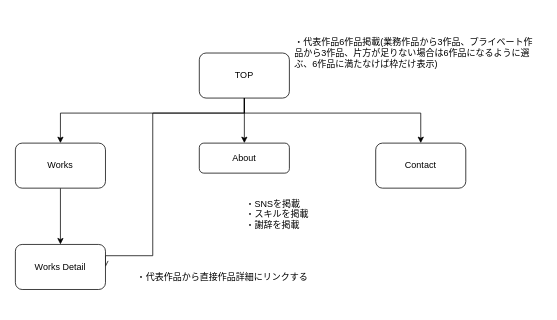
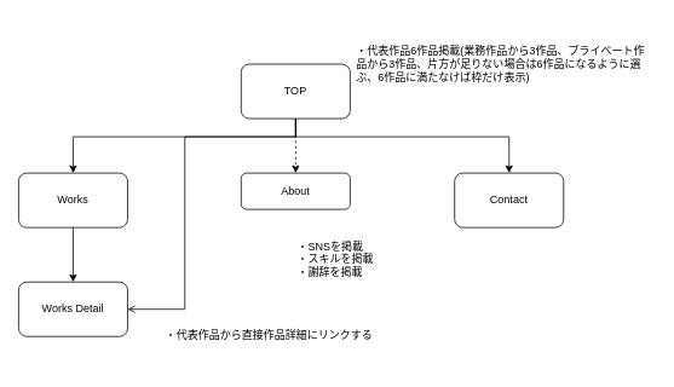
- <mxCell id="3" style="edgeStyle=orthogonalEdgeStyle;rounded=0;orthogonalLoop=1;jettySize=auto;html=1;entryX=0.5;entryY=0;entryDx=0;entryDy=0;" edge="1" parent="1" source="6" target="7"><mxGeometry relative="1" as="geometry" /></mxCell>
+ <mxCell id="3" style="edgeStyle=orthogonalEdgeStyle;rounded=0;orthogonalLoop=1;jettySize=auto;html=1;entryX=0.5;entryY=0;entryDx=0;entryDy=0;dashed=1;" edge="1" parent="1" source="6" target="7"><mxGeometry relative="1" as="geometry" /></mxCell>
- <mxCell id="11" value="Works Detail" style="rounded=1;whiteSpace=wrap;html=1;" vertex="1" parent="1"><mxGeometry x="20" y="325" width="120" height="60" as="geometry" /></mxCell>
+ <mxCell id="11" value="Works Detail" style="rounded=1;whiteSpace=wrap;html=1;" vertex="1" parent="1"><mxGeometry x="20" y="310" width="120" height="60" as="geometry" /></mxCell>
